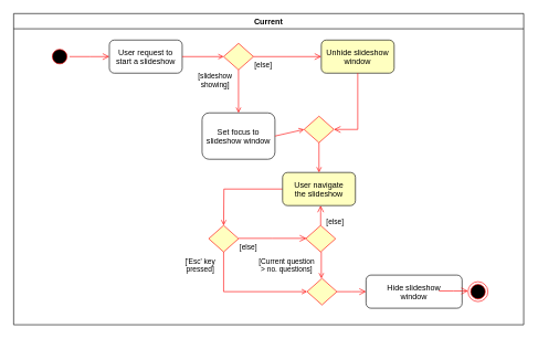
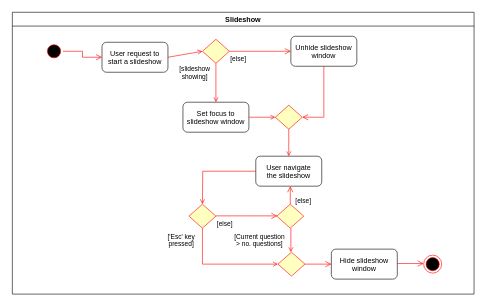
- <mxCell id="2" value="Current" style="swimlane;whiteSpace=wrap" parent="1" vertex="1"><mxGeometry x="20" y="20" width="770" height="470" as="geometry" /></mxCell>
+ <mxCell id="2" value="Slideshow" style="swimlane;whiteSpace=wrap" parent="1" vertex="1"><mxGeometry x="20" y="20" width="770" height="470" as="geometry" /></mxCell>
- <mxCell id="5" value="User request to&#10;start a slideshow" style="rounded=1;" parent="2" vertex="1"><mxGeometry x="144.5" y="40" width="110" height="50" as="geometry" /></mxCell>
+ <mxCell id="5" value="User request to&#10;start a slideshow" style="rounded=1;" parent="2" vertex="1"><mxGeometry x="149.5" y="50" width="110" height="50" as="geometry" /></mxCell>
- <mxCell id="10" value="Unhide slideshow&#10;window" style="rounded=1;fillColor=#ffffc0;" parent="2" vertex="1"><mxGeometry x="464.5" y="40" width="110" height="50" as="geometry" /></mxCell>
+ <mxCell id="10" value="Unhide slideshow&#10;window" style="rounded=1;" parent="2" vertex="1"><mxGeometry x="464.5" y="40" width="110" height="50" as="geometry" /></mxCell>
- <mxCell id="6" value="Set focus to&#10;slideshow window" style="rounded=1;" parent="2" vertex="1"><mxGeometry x="284.5" y="150" width="110" height="70" as="geometry" /></mxCell>
+ <mxCell id="6" value="Set focus to&#10;slideshow window" style="rounded=1;" parent="2" vertex="1"><mxGeometry x="284.5" y="150" width="110" height="50" as="geometry" /></mxCell>
- <mxCell id="23" value="User navigate&#10;the slideshow" style="rounded=1;fillColor=#ffffc0;" parent="2" vertex="1"><mxGeometry x="406" y="240" width="110" height="50" as="geometry" /></mxCell>
+ <mxCell id="23" value="User navigate&#10;the slideshow" style="rounded=1;" parent="2" vertex="1"><mxGeometry x="406" y="240" width="110" height="50" as="geometry" /></mxCell>
- <mxCell id="27" value="Hide slideshow&#10;window" style="rounded=1;" parent="2" vertex="1"><mxGeometry x="532" y="395" width="145" height="50" as="geometry" /></mxCell>
+ <mxCell id="27" value="Hide slideshow&#10;window" style="rounded=1;" parent="2" vertex="1"><mxGeometry x="532" y="395" width="110" height="50" as="geometry" /></mxCell>
